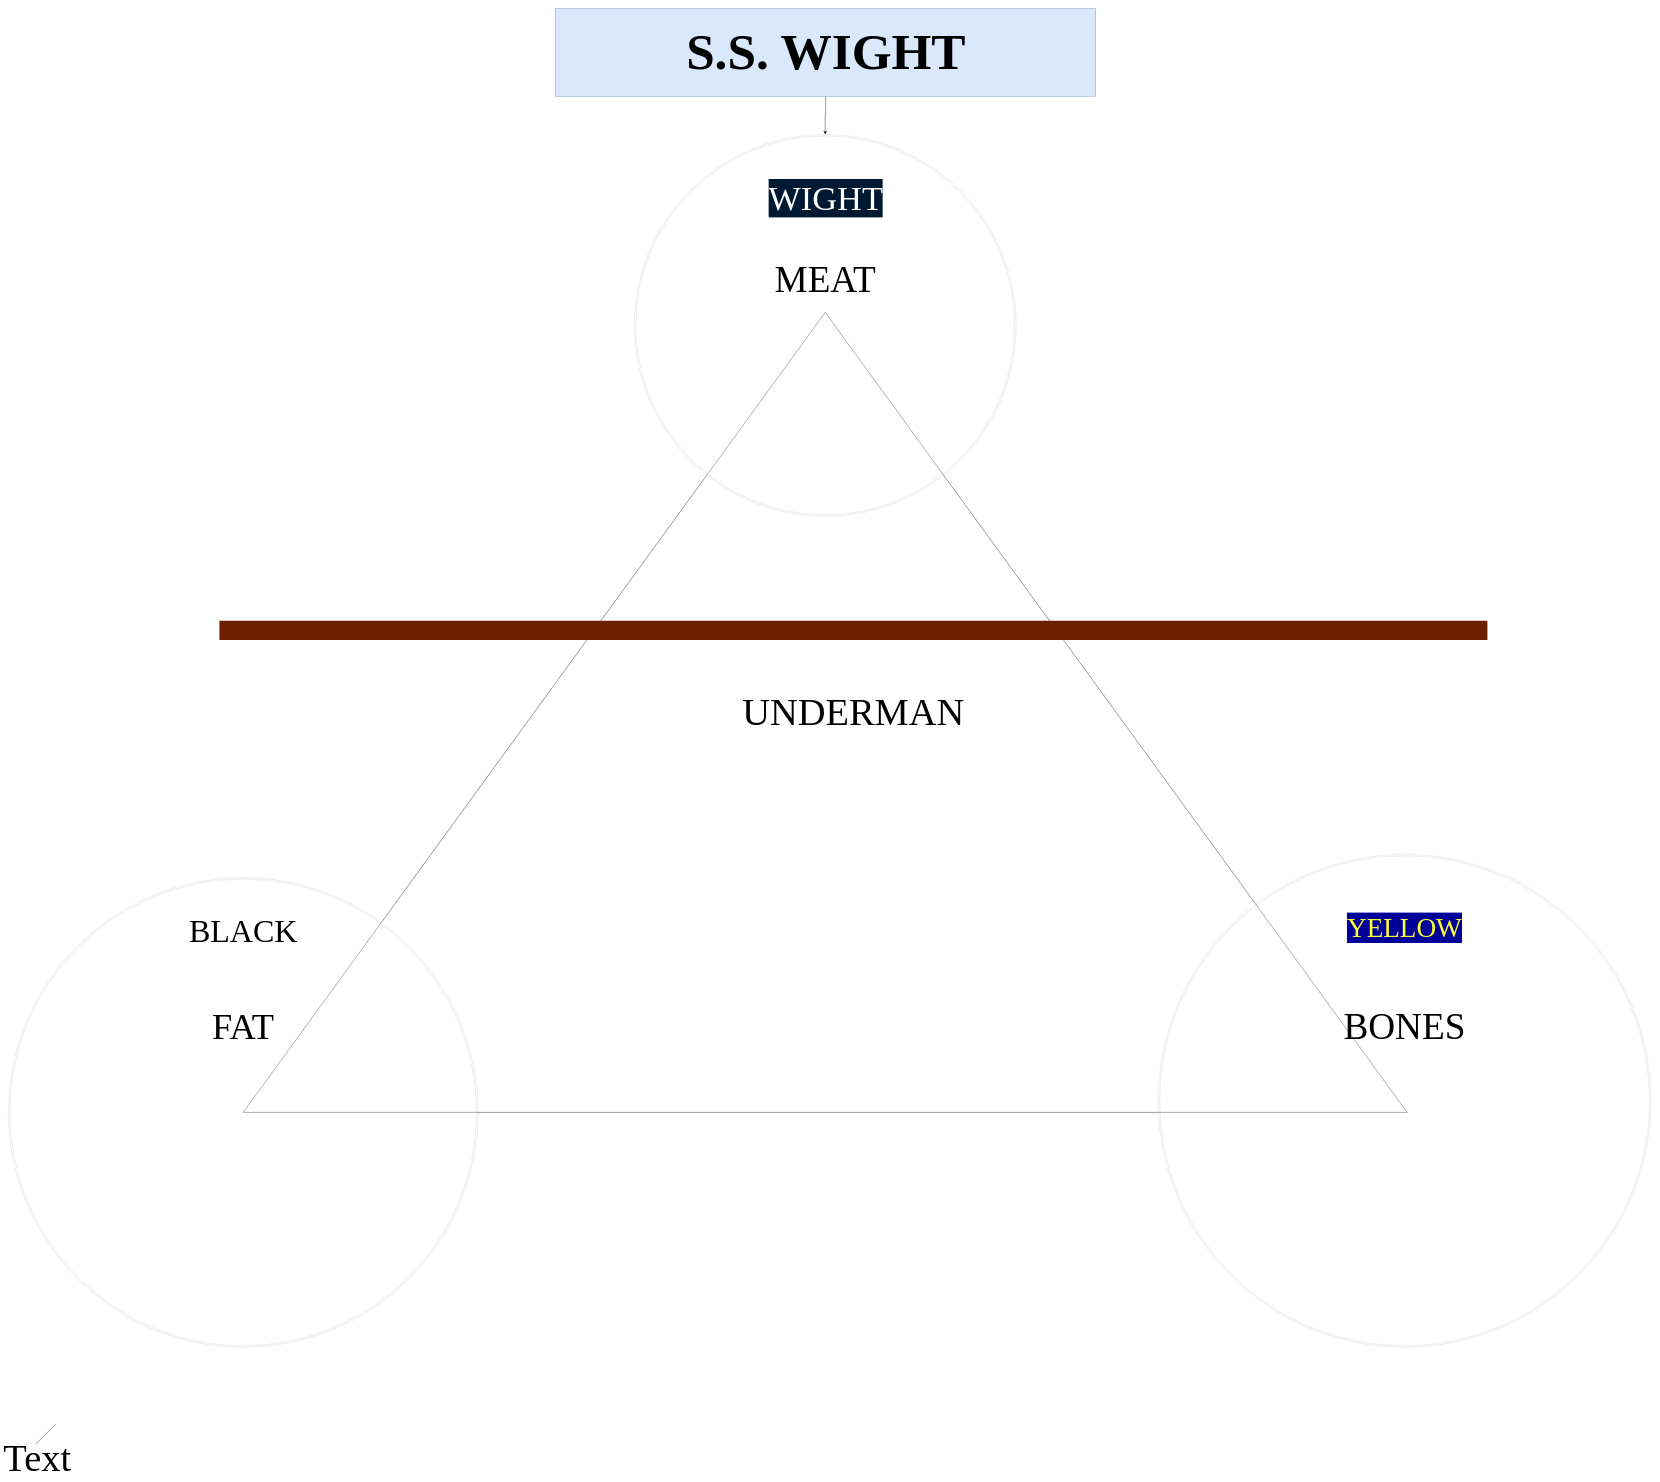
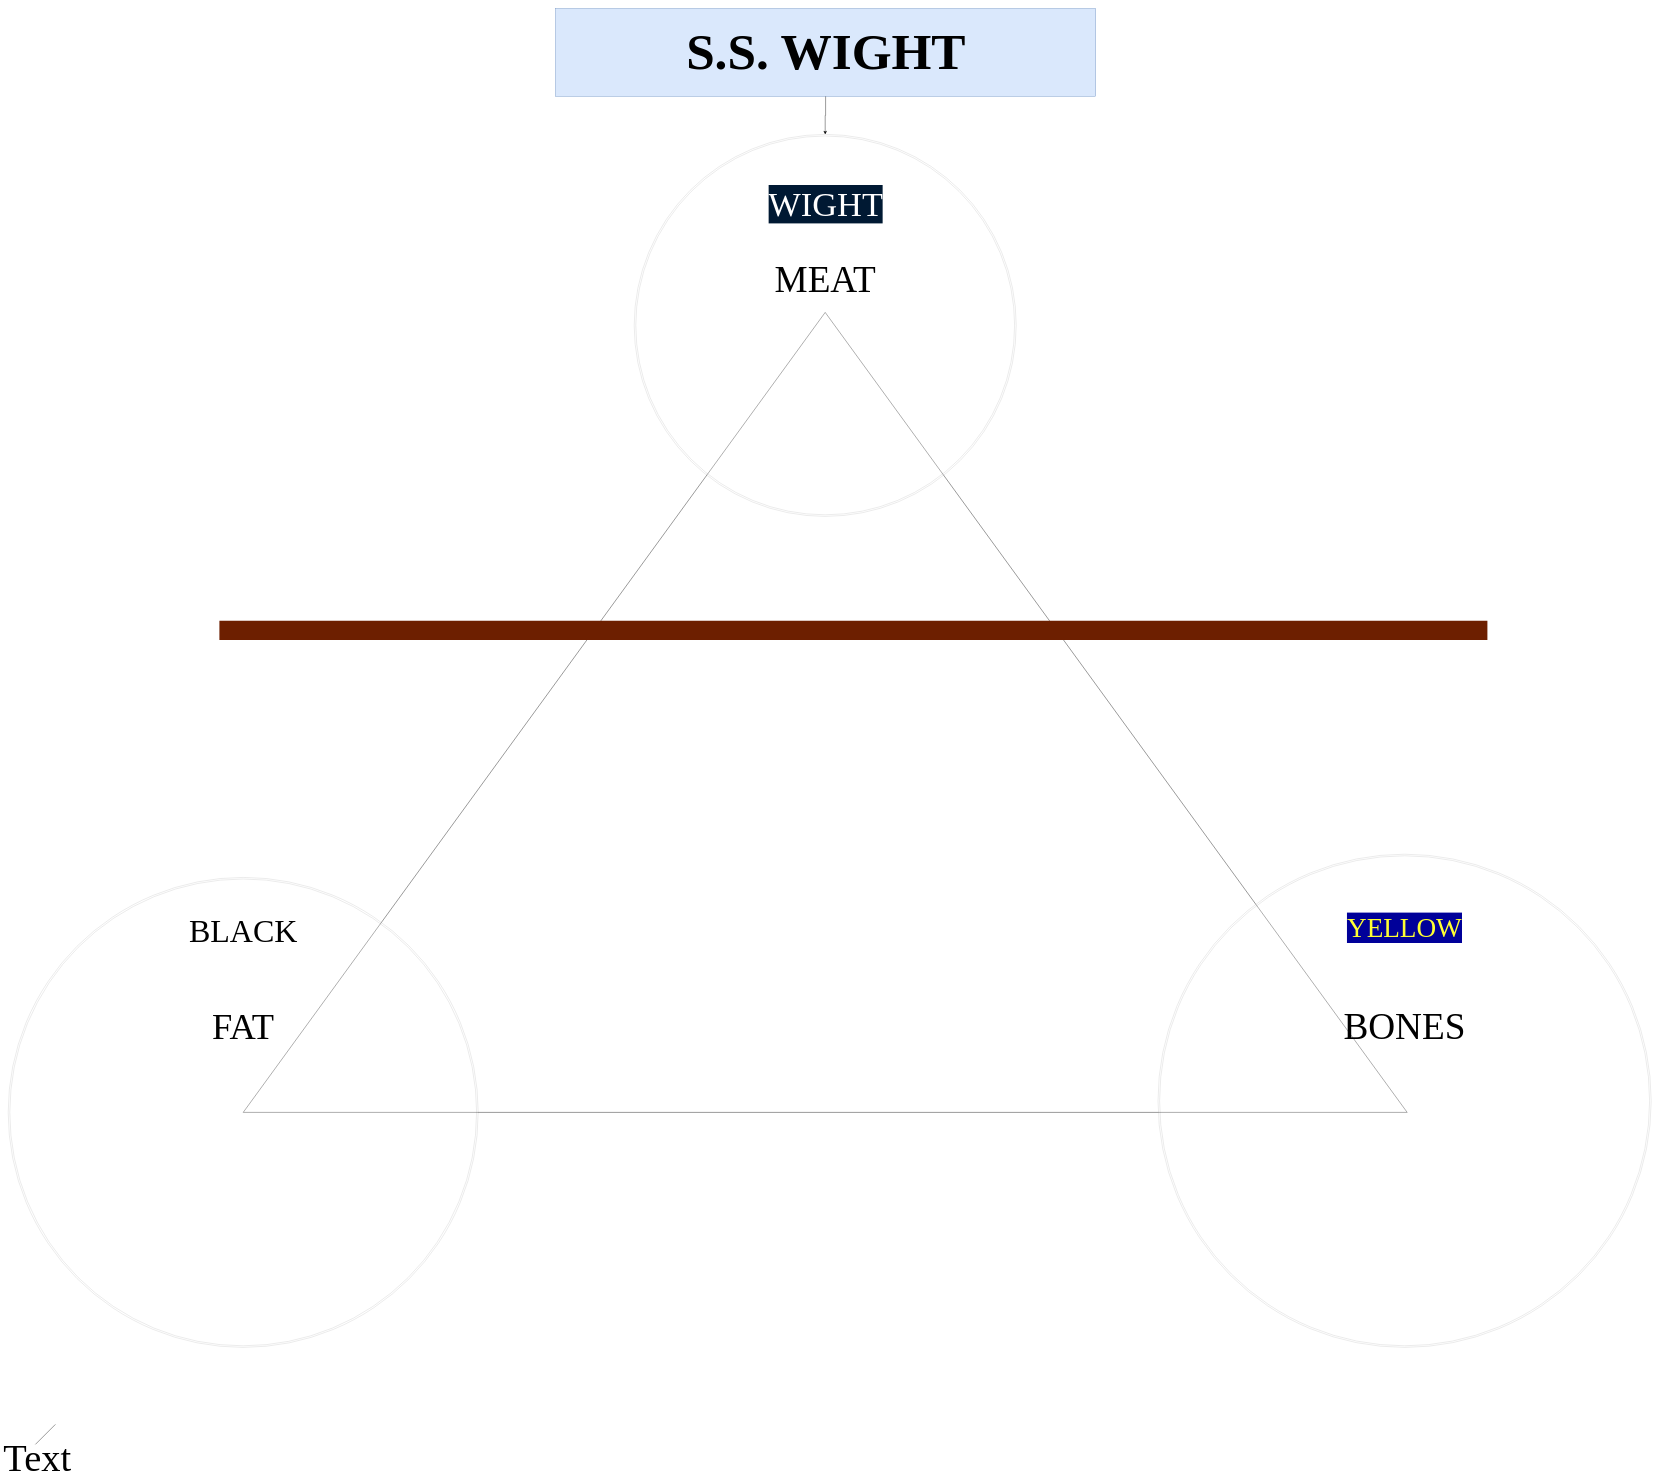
- <mxCell id="6" value="&lt;font style=&quot;background-color: rgb(0 , 25 , 51) ; font-size: 86px&quot; color=&quot;#ffffff&quot;&gt;WIGHT&lt;/font&gt;" style="text;html=1;strokeColor=none;fillColor=none;align=center;verticalAlign=middle;whiteSpace=wrap;overflow=hidden;fontFamily=Georgia;opacity=20;" parent="1" vertex="1"><mxGeometry x="1758.5" y="425" width="610" height="140" as="geometry" /></mxCell>
+ <mxCell id="6" value="&lt;font style=&quot;background-color: rgb(0 , 25 , 51) ; font-size: 86px&quot; color=&quot;#ffffff&quot;&gt;WIGHT&lt;/font&gt;" style="text;html=1;strokeColor=none;fillColor=none;align=center;verticalAlign=middle;whiteSpace=wrap;overflow=hidden;fontFamily=Georgia;opacity=20;" parent="1" vertex="1"><mxGeometry x="1758.5" y="440" width="610" height="140" as="geometry" /></mxCell>
- <mxCell id="17" value="UNDERMAN" style="text;html=1;strokeColor=none;fillColor=none;align=center;verticalAlign=middle;whiteSpace=wrap;rounded=0;fontFamily=Verdana;fontSize=96;" vertex="1" parent="1"><mxGeometry x="1703" y="1698.5" width="860" height="163" as="geometry" /></mxCell>
